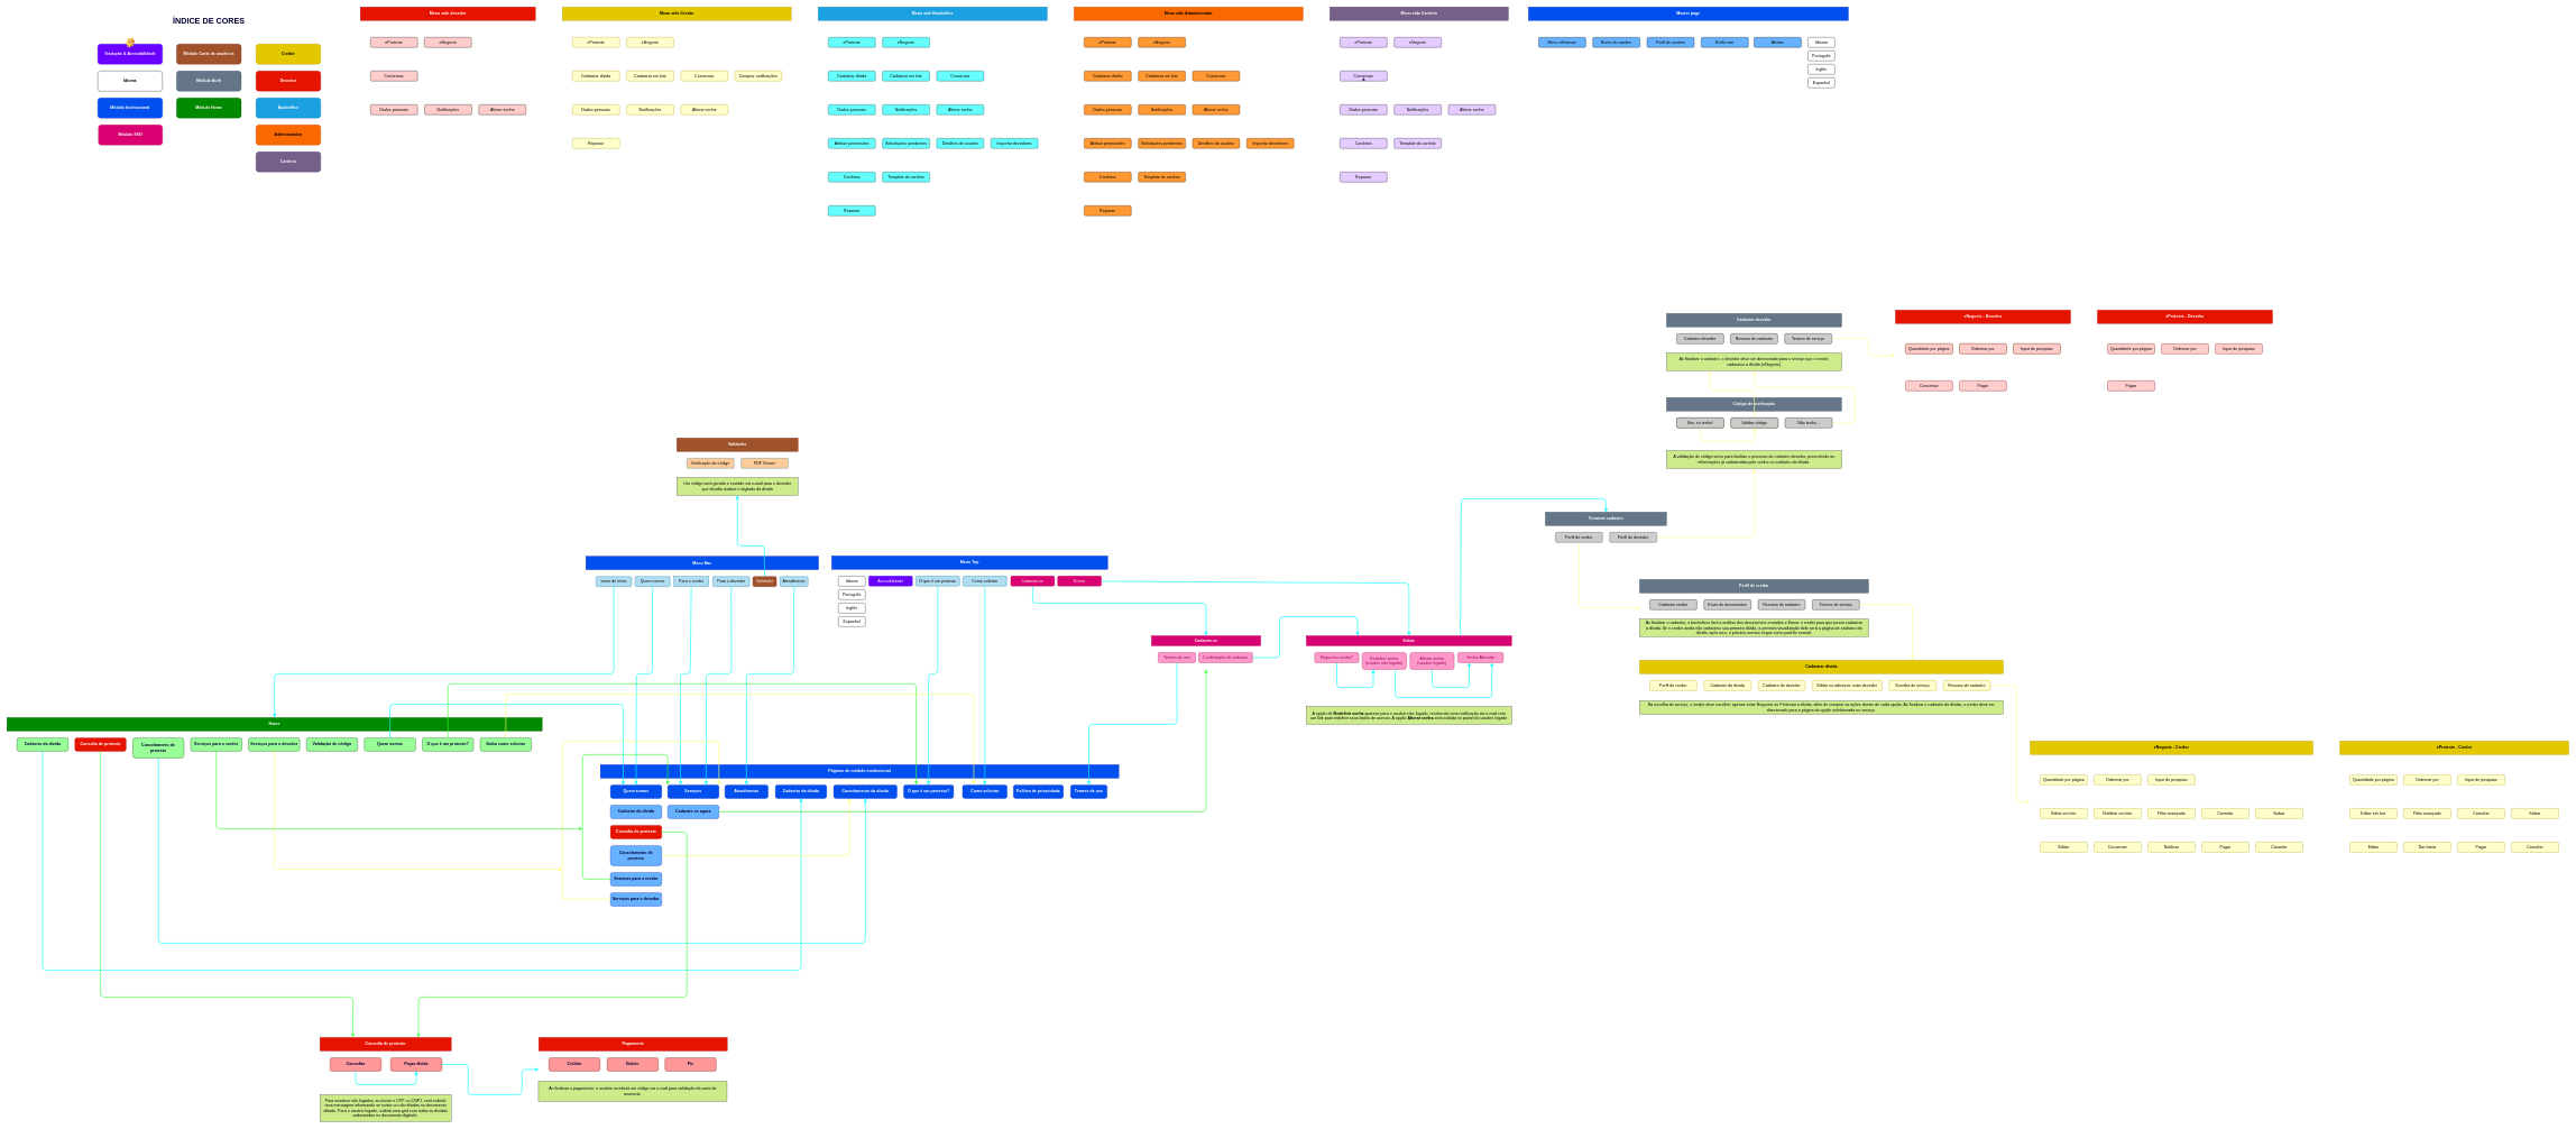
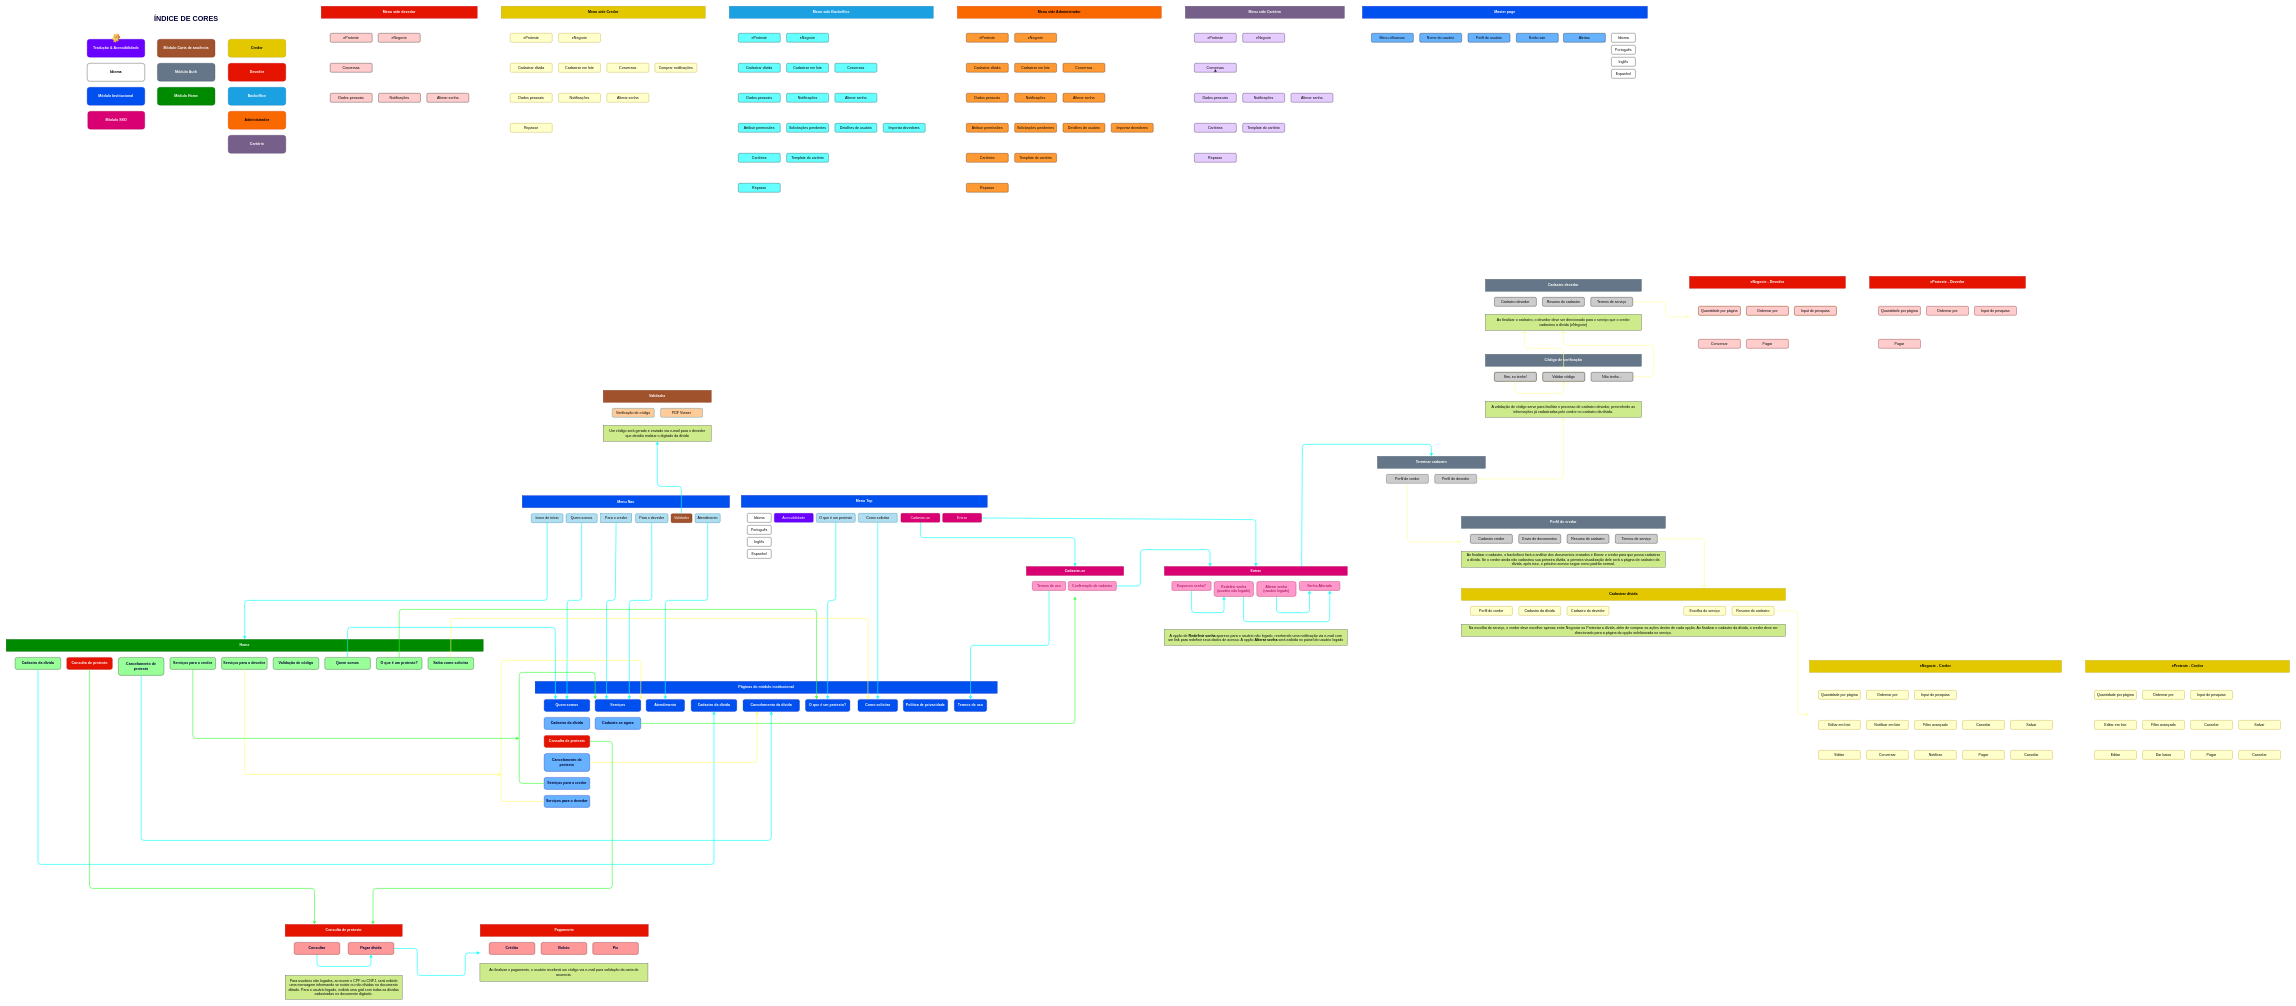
- <mxCell id="13" value="Editar ou adicionar outro devedor" style="rounded=1;whiteSpace=wrap;html=1;fillColor=#FFFFCC;fontStyle=0;strokeColor=#B09500;fontColor=#000000;" parent="1" vertex="1"><mxGeometry x="5383" y="2020" width="207" height="30" as="geometry" /></mxCell>
